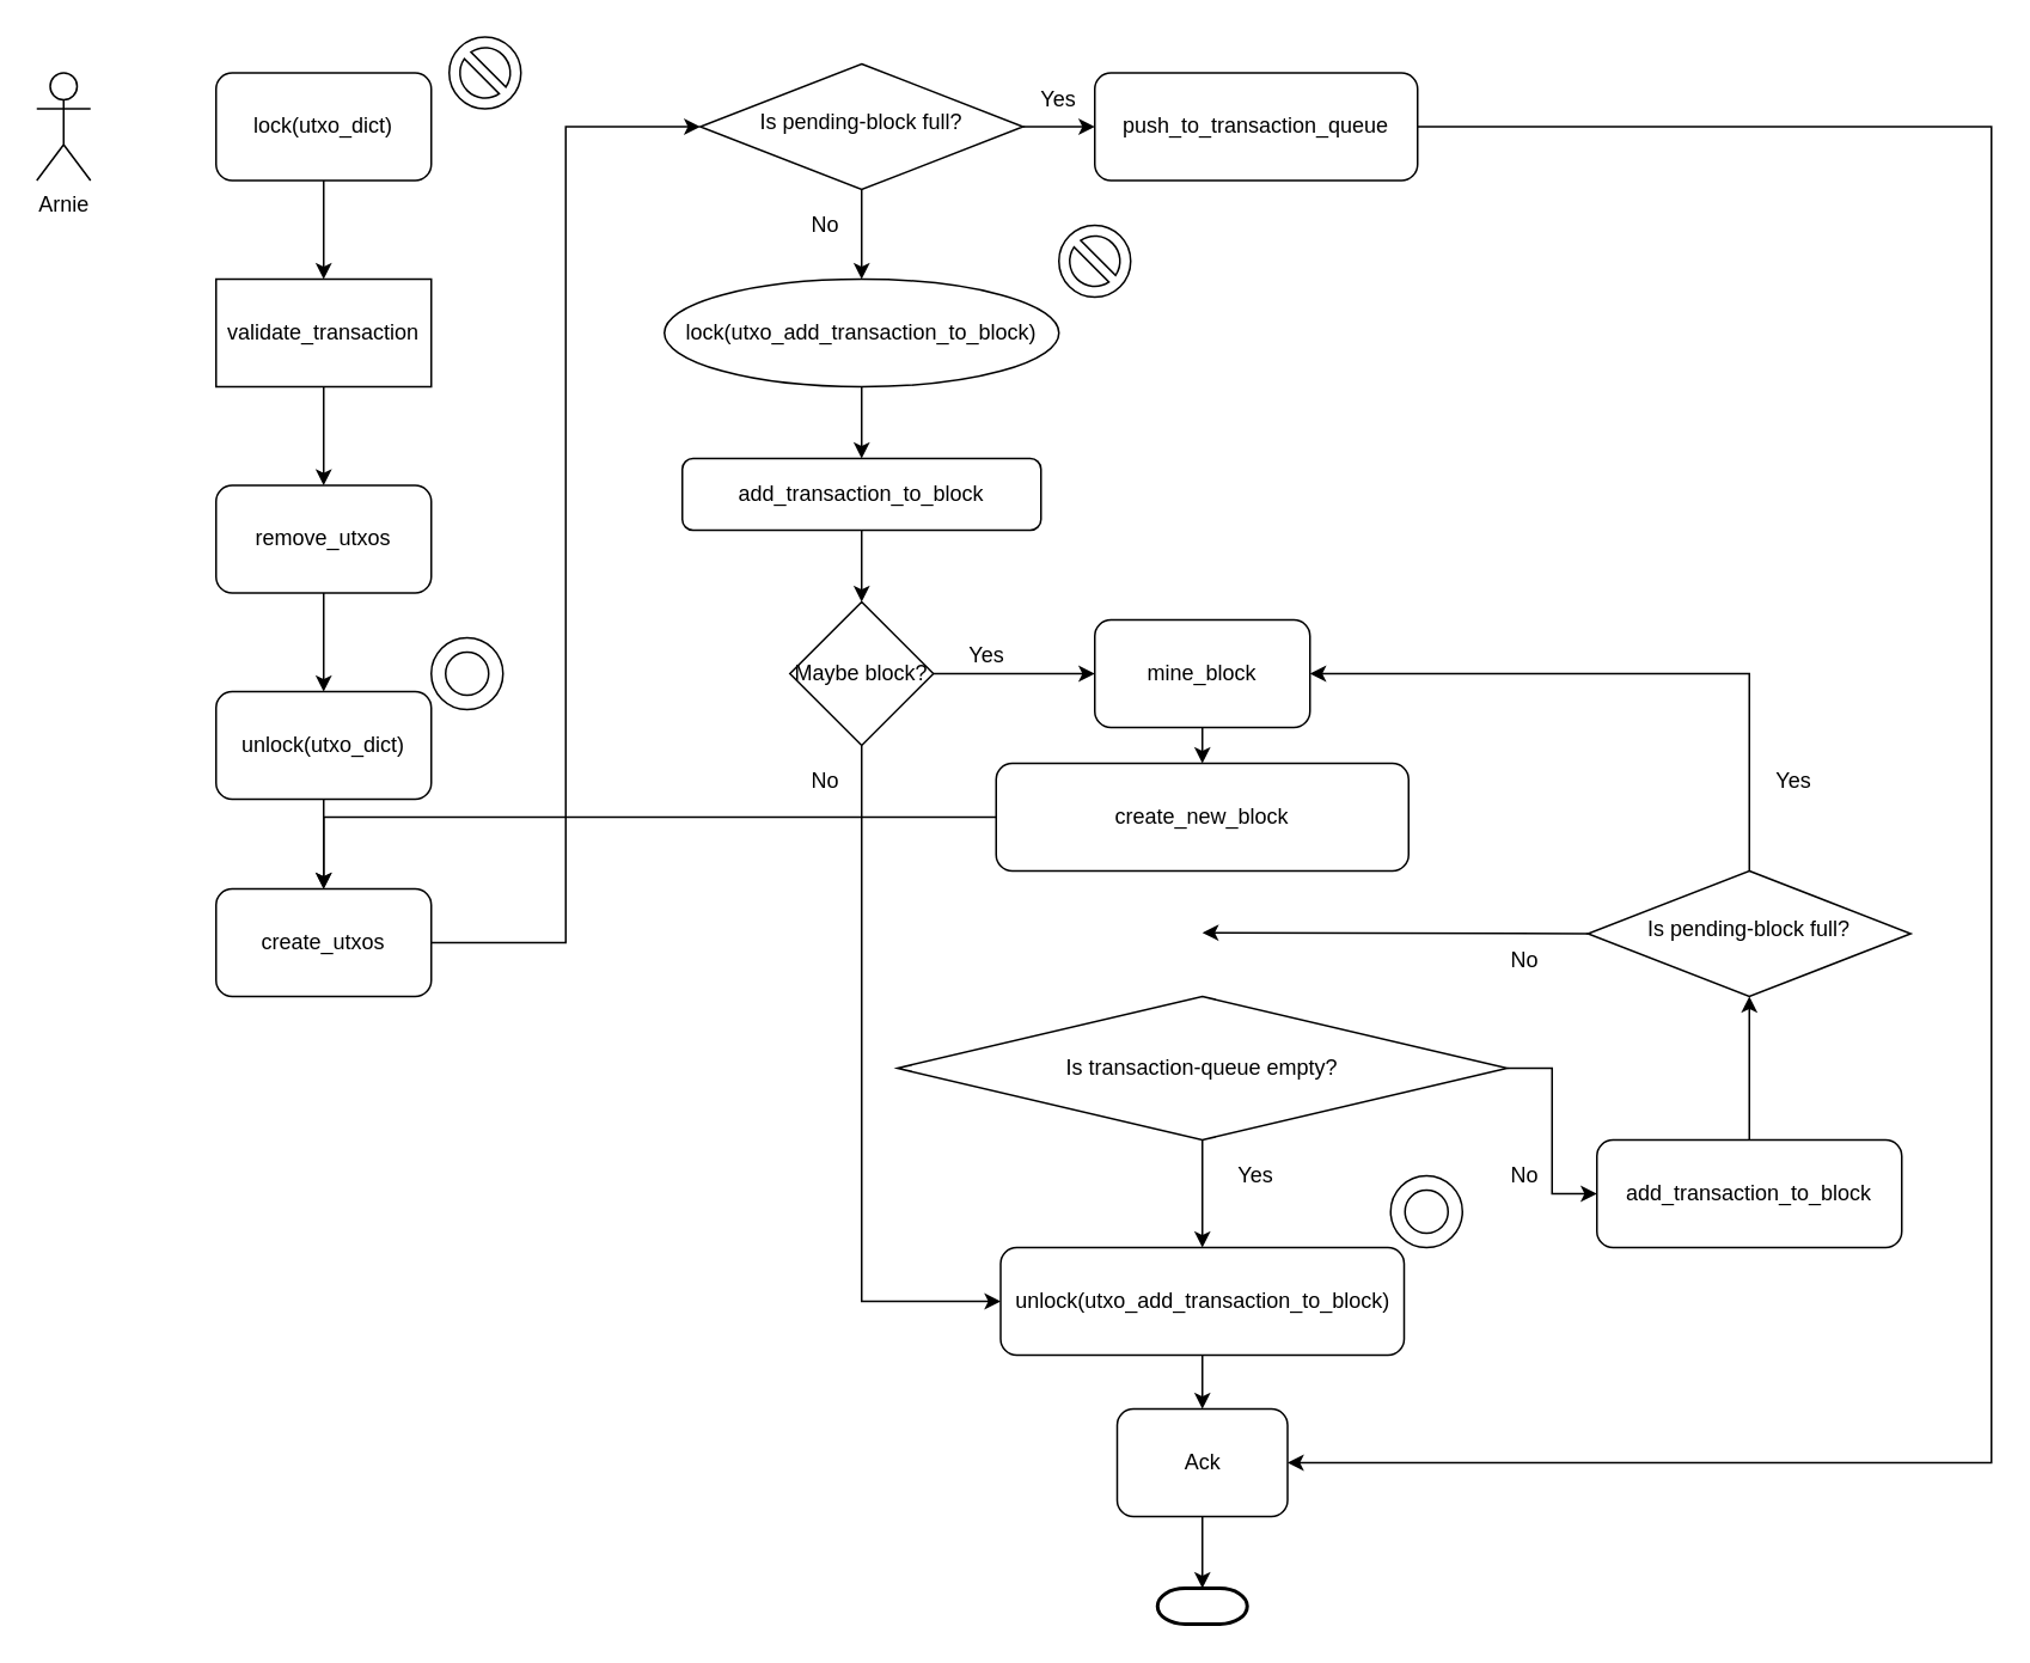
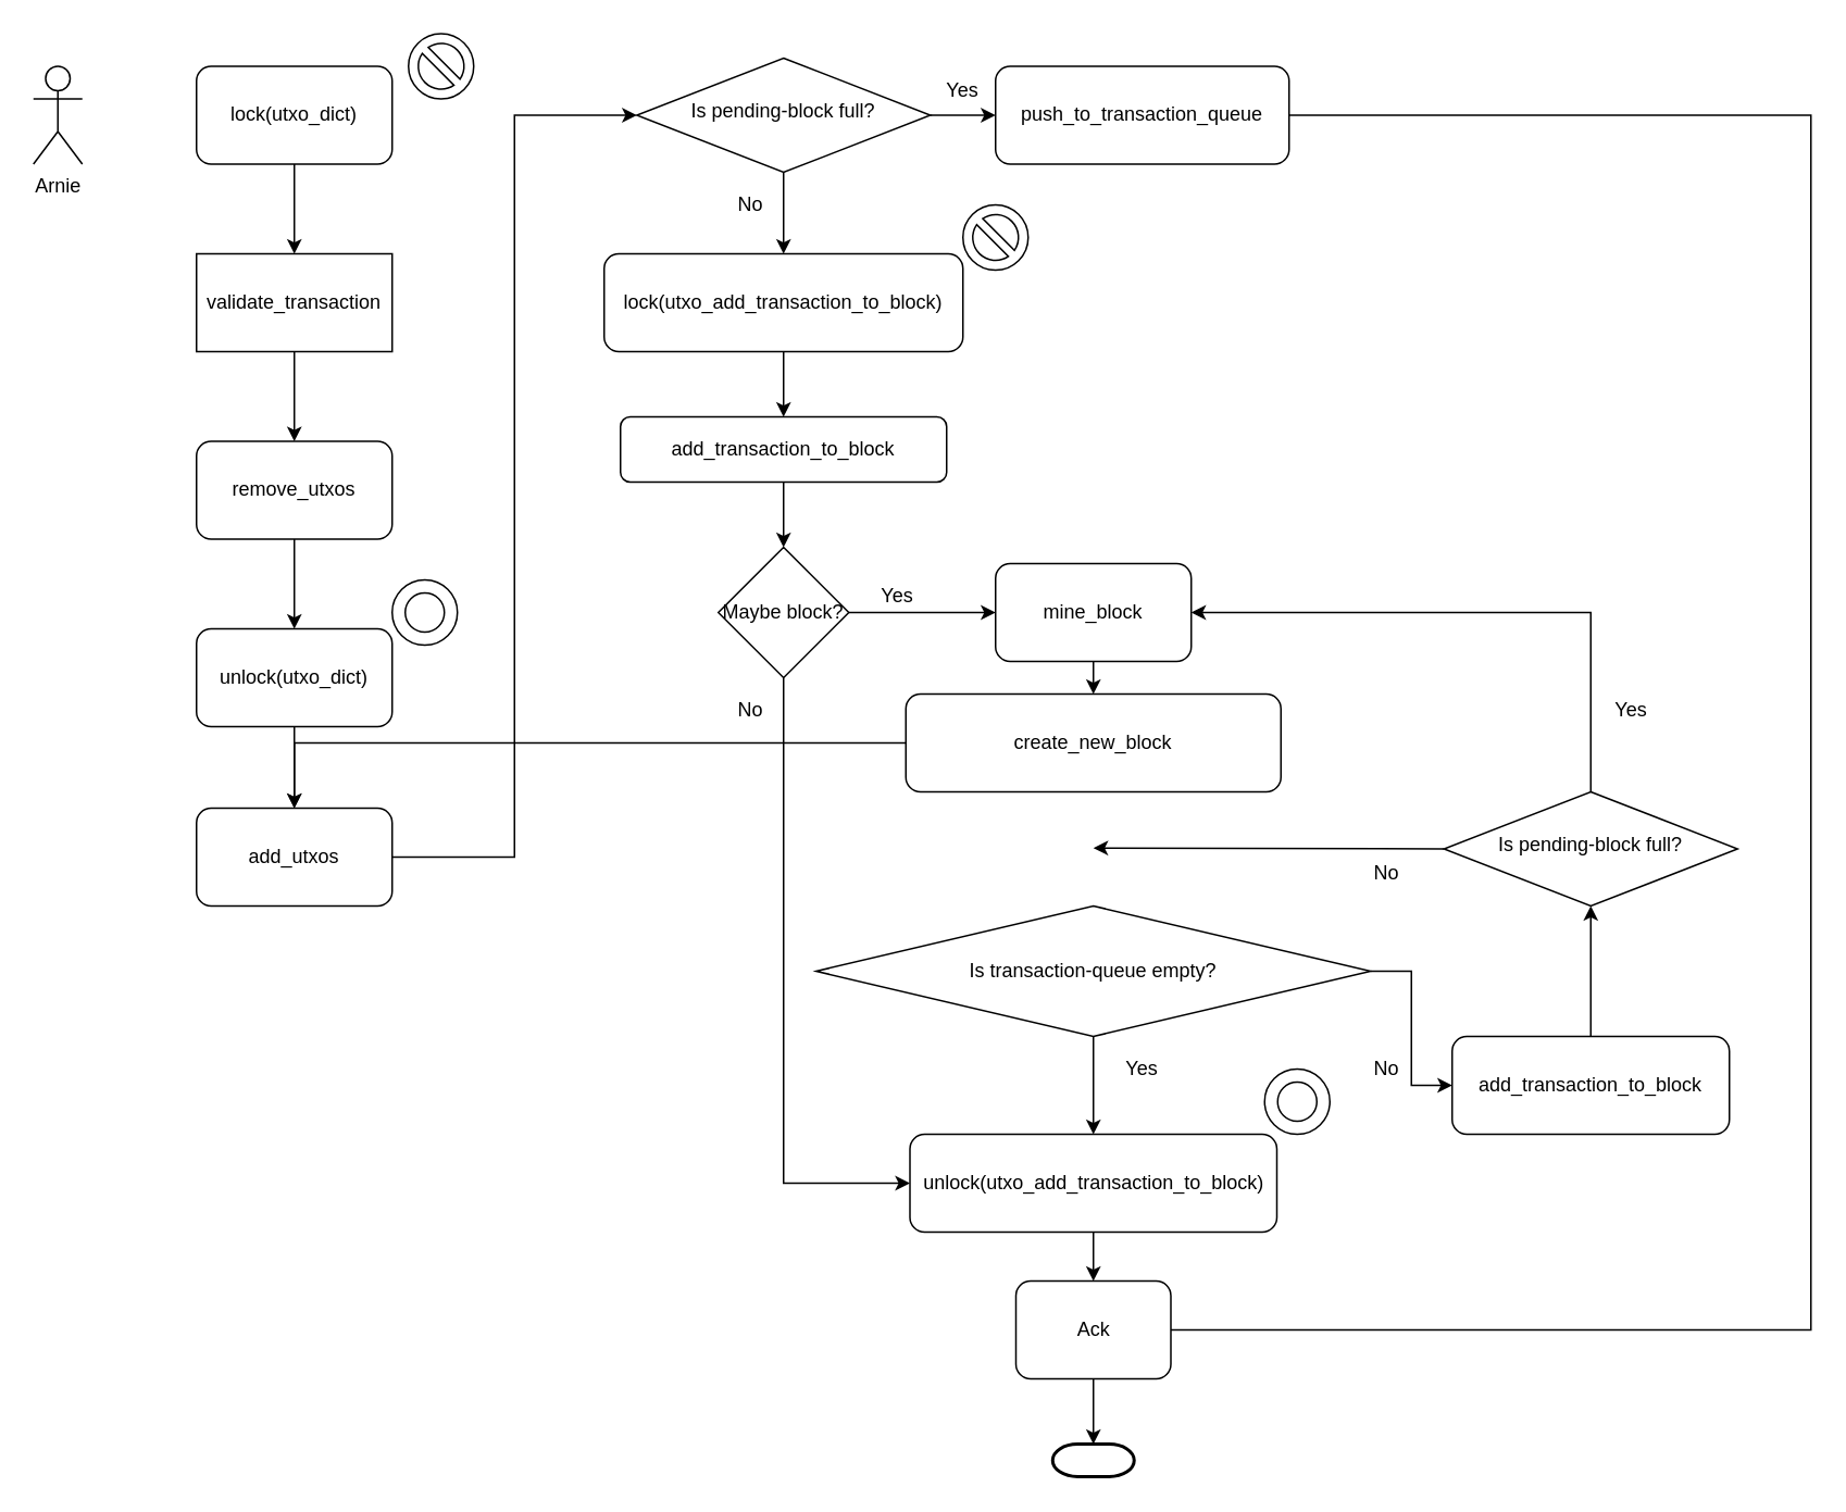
- <mxCell id="37" value="lock(utxo_add_transaction_to_block)" style="ellipse;whiteSpace=wrap;html=1;" vertex="1" parent="1"><mxGeometry x="370" y="155" width="220" height="60" as="geometry" /></mxCell>
+ <mxCell id="37" value="lock(utxo_add_transaction_to_block)" style="rounded=1;whiteSpace=wrap;html=1;" vertex="1" parent="1"><mxGeometry x="370" y="155" width="220" height="60" as="geometry" /></mxCell>
- <mxCell id="29" value="create_utxos" style="rounded=1;whiteSpace=wrap;html=1;" parent="1" vertex="1"><mxGeometry x="120" y="495" width="120" height="60" as="geometry" /></mxCell>
+ <mxCell id="29" value="add_utxos" style="rounded=1;whiteSpace=wrap;html=1;" parent="1" vertex="1"><mxGeometry x="120" y="495" width="120" height="60" as="geometry" /></mxCell>
- <mxCell id="17" style="edgeStyle=orthogonalEdgeStyle;rounded=0;orthogonalLoop=1;jettySize=auto;html=1;exitX=1;exitY=0.5;exitDx=0;exitDy=0;entryX=1;entryY=0.5;entryDx=0;entryDy=0;" edge="1" parent="1" source="18" target="52"><mxGeometry relative="1" as="geometry"><mxPoint x="1110" y="765" as="targetPoint" /><Array as="points"><mxPoint x="1110" y="70" /><mxPoint x="1110" y="815" /></Array></mxGeometry></mxCell>
+ <mxCell id="17" style="edgeStyle=orthogonalEdgeStyle;rounded=0;orthogonalLoop=1;jettySize=auto;html=1;exitX=1;exitY=0.5;exitDx=0;exitDy=0;entryX=1;entryY=0.5;entryDx=0;entryDy=0;endArrow=none;" edge="1" parent="1" source="18" target="52"><mxGeometry relative="1" as="geometry"><mxPoint x="1110" y="765" as="targetPoint" /><Array as="points"><mxPoint x="1110" y="70" /><mxPoint x="1110" y="815" /></Array></mxGeometry></mxCell>
